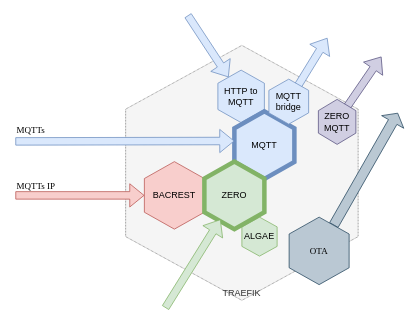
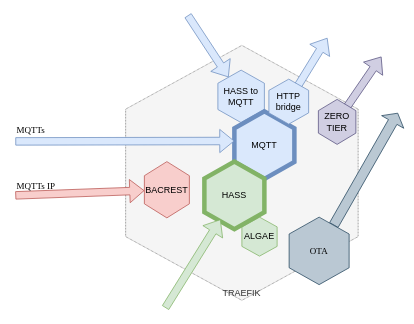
- <mxCell id="3" value="HTTP to MQTT" style="shape=hexagon;perimeter=hexagonPerimeter2;whiteSpace=wrap;html=1;direction=south;fillColor=#dae8fc;strokeColor=#6c8ebf;" vertex="1" parent="1"><mxGeometry x="290" y="93" width="62" height="70" as="geometry" /></mxCell>
+ <mxCell id="3" value="HASS to MQTT" style="shape=hexagon;perimeter=hexagonPerimeter2;whiteSpace=wrap;html=1;direction=south;fillColor=#dae8fc;strokeColor=#6c8ebf;" vertex="1" parent="1"><mxGeometry x="290" y="93" width="62" height="70" as="geometry" /></mxCell>
- <mxCell id="11" value="&lt;div&gt;MQTT&lt;/div&gt;&lt;div&gt;bridge&lt;br&gt;&lt;/div&gt;" style="shape=hexagon;perimeter=hexagonPerimeter2;whiteSpace=wrap;html=1;direction=south;fillColor=#dae8fc;strokeColor=#6c8ebf;" vertex="1" parent="1"><mxGeometry x="358" y="105" width="53" height="60" as="geometry" /></mxCell>
+ <mxCell id="11" value="&lt;div&gt;HTTP&lt;/div&gt;&lt;div&gt;bridge&lt;br&gt;&lt;/div&gt;" style="shape=hexagon;perimeter=hexagonPerimeter2;whiteSpace=wrap;html=1;direction=south;fillColor=#dae8fc;strokeColor=#6c8ebf;" vertex="1" parent="1"><mxGeometry x="358" y="105" width="53" height="60" as="geometry" /></mxCell>
- <mxCell id="12" value="&lt;div&gt;ZERO&lt;/div&gt;&lt;div&gt;MQTT&lt;/div&gt;" style="shape=hexagon;perimeter=hexagonPerimeter2;whiteSpace=wrap;html=1;direction=south;fillColor=#d0cee2;strokeColor=#56517e;" vertex="1" parent="1"><mxGeometry x="424" y="132" width="50" height="60" as="geometry" /></mxCell>
+ <mxCell id="12" value="&lt;div&gt;ZERO&lt;/div&gt;&lt;div&gt;TIER&lt;/div&gt;" style="shape=hexagon;perimeter=hexagonPerimeter2;whiteSpace=wrap;html=1;direction=south;fillColor=#d0cee2;strokeColor=#56517e;" vertex="1" parent="1"><mxGeometry x="424" y="132" width="50" height="60" as="geometry" /></mxCell>
- <mxCell id="4" value="BACREST" style="shape=hexagon;perimeter=hexagonPerimeter2;whiteSpace=wrap;html=1;direction=south;fillColor=#f8cecc;strokeColor=#b85450;" vertex="1" parent="1"><mxGeometry x="192" y="215" width="80" height="90" as="geometry" /></mxCell>
+ <mxCell id="4" value="BACREST" style="shape=hexagon;perimeter=hexagonPerimeter2;whiteSpace=wrap;html=1;direction=south;fillColor=#f8cecc;strokeColor=#b85450;" vertex="1" parent="1"><mxGeometry x="192" y="215" width="60" height="75" as="geometry" /></mxCell>
- <mxCell id="7" value="ZERO" style="shape=hexagon;perimeter=hexagonPerimeter2;whiteSpace=wrap;html=1;direction=south;fillColor=#d5e8d4;strokeColor=#82b366;strokeWidth=6;" vertex="1" parent="1"><mxGeometry x="272" y="215" width="80" height="90" as="geometry" /></mxCell>
+ <mxCell id="7" value="HASS" style="shape=hexagon;perimeter=hexagonPerimeter2;whiteSpace=wrap;html=1;direction=south;fillColor=#d5e8d4;strokeColor=#82b366;strokeWidth=6;" vertex="1" parent="1"><mxGeometry x="272" y="215" width="80" height="90" as="geometry" /></mxCell>
